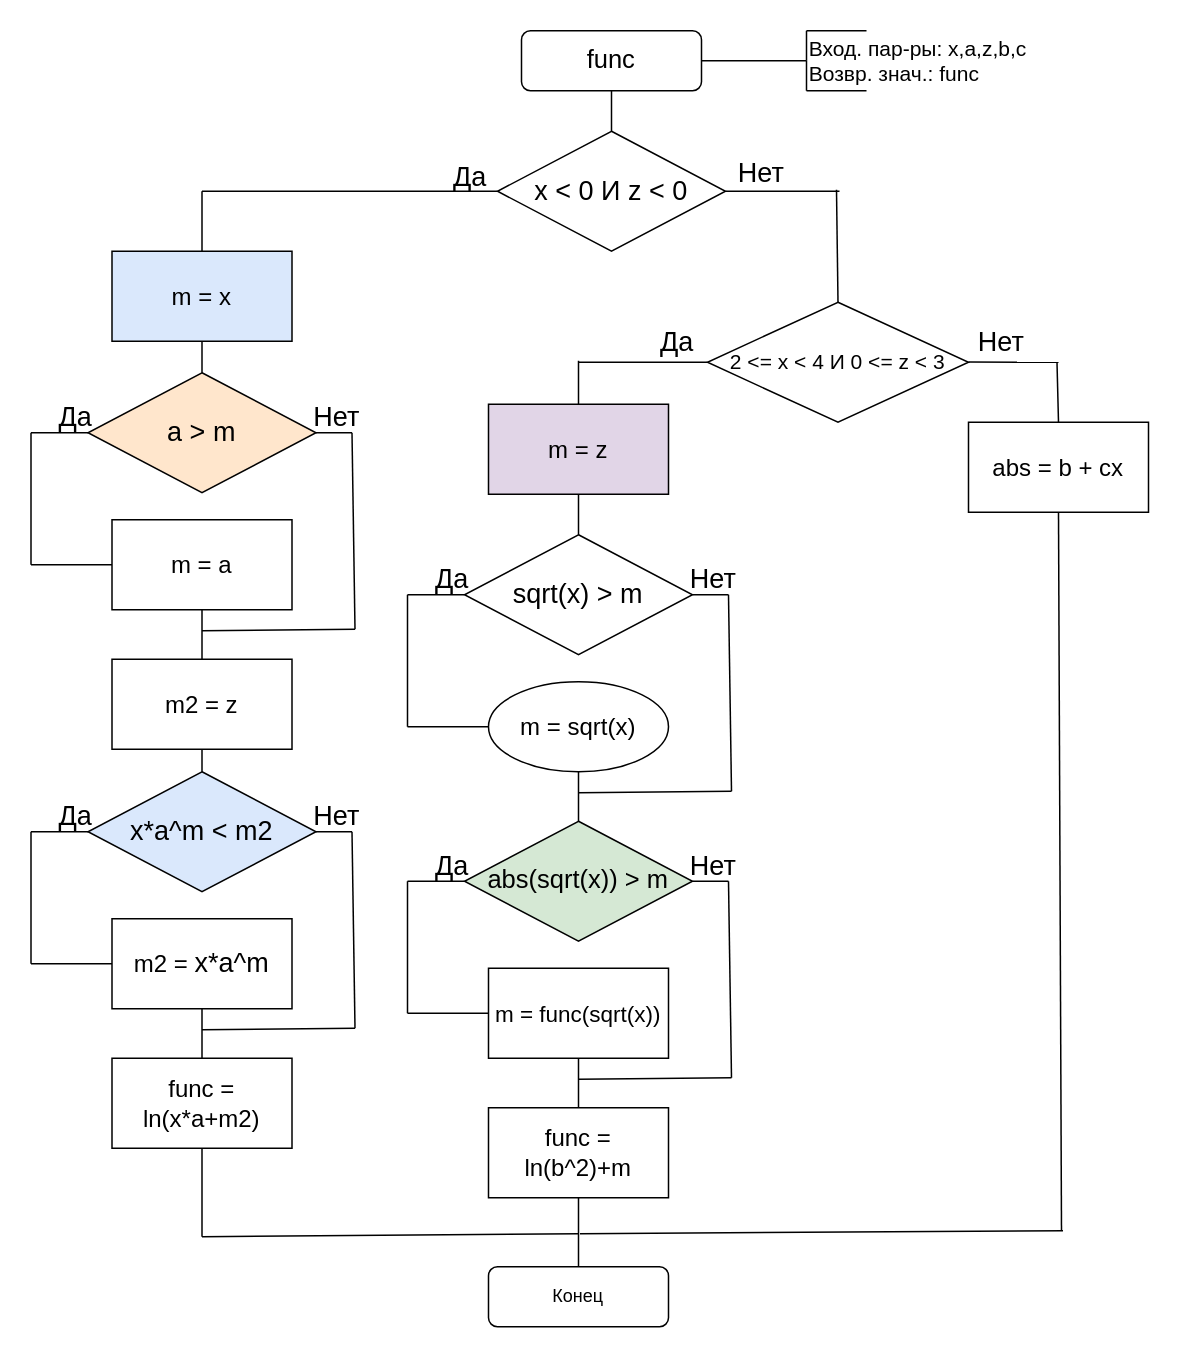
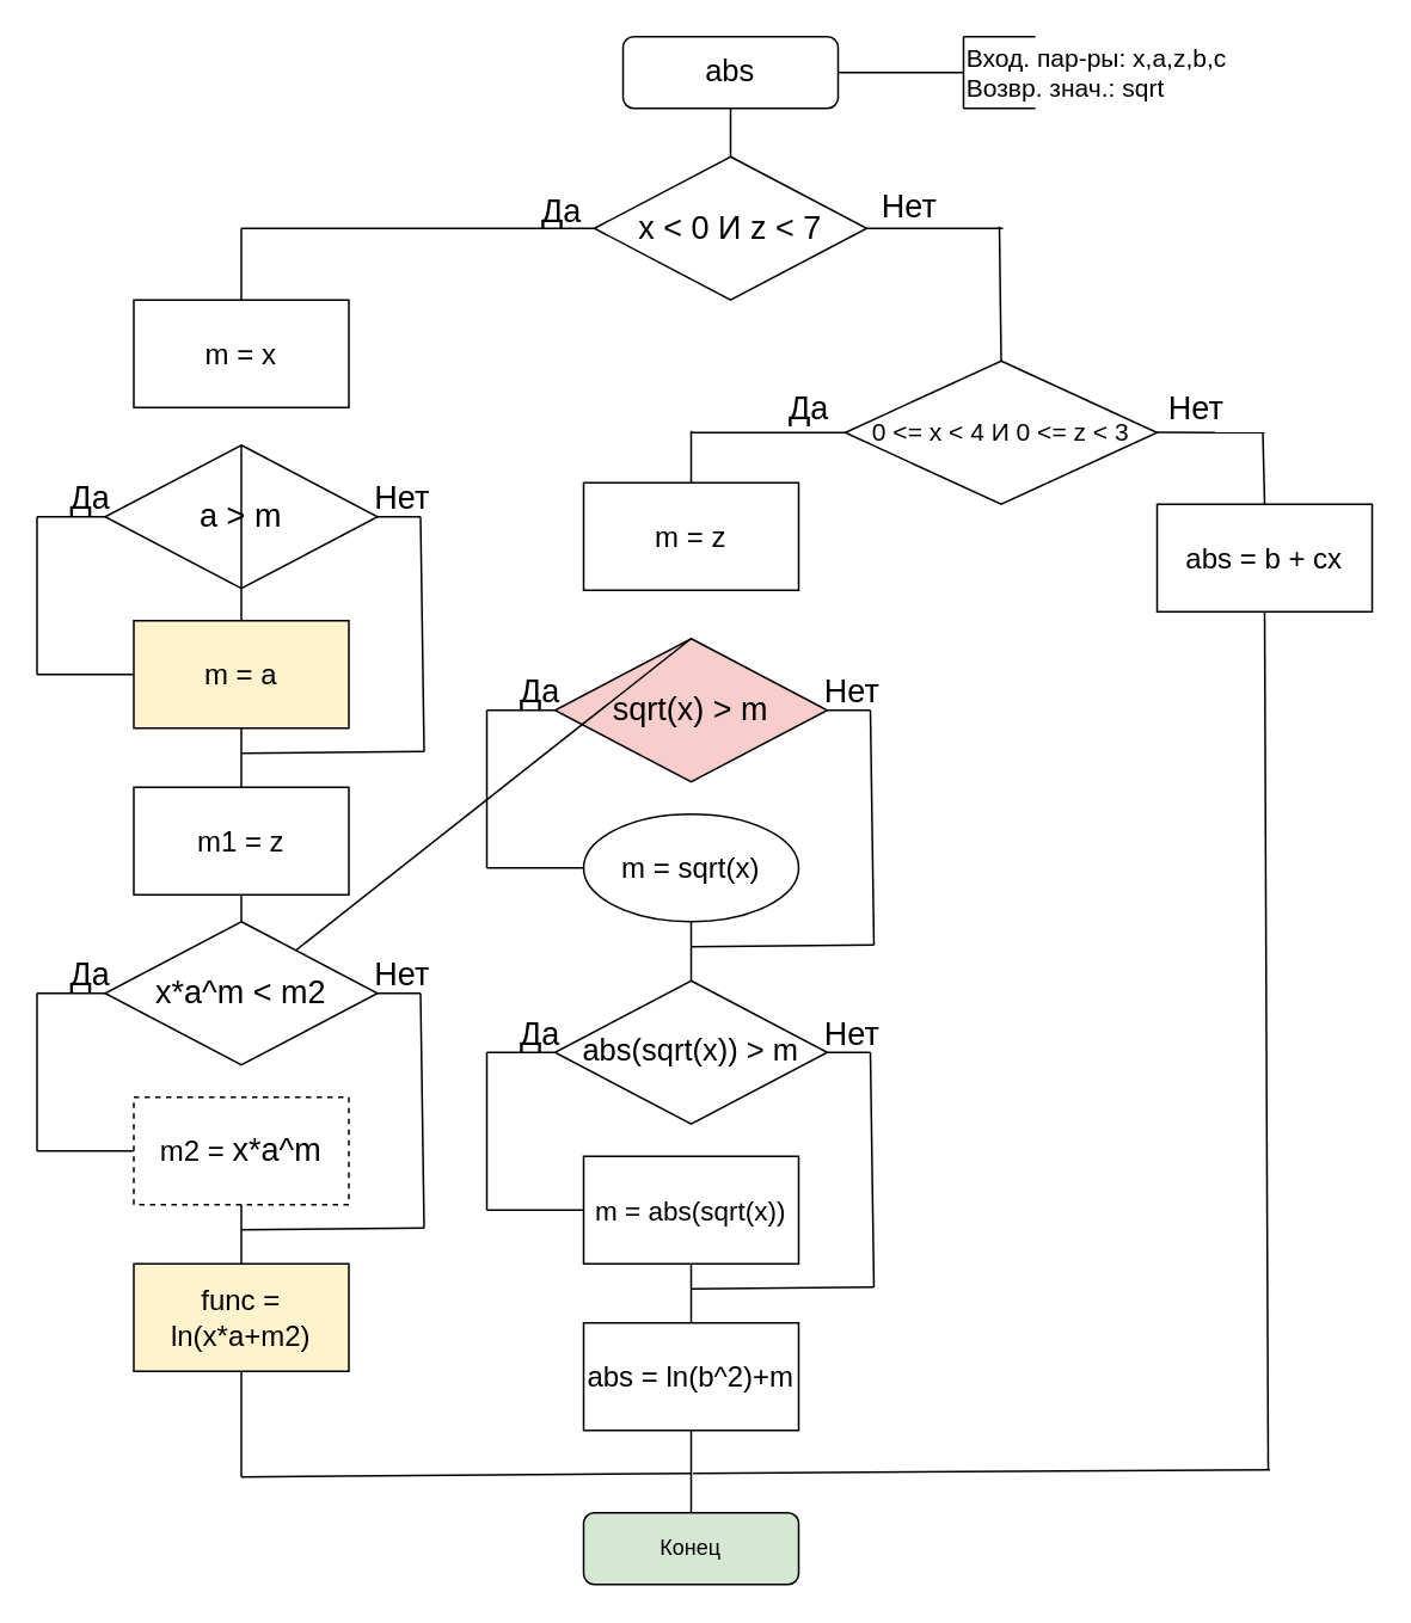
- <mxCell id="2" value="func" style="rounded=1;whiteSpace=wrap;html=1;fontSize=17;glass=0;strokeWidth=1;shadow=0;" parent="1" vertex="1"><mxGeometry x="347" y="20" width="120" height="40" as="geometry" /></mxCell>
+ <mxCell id="2" value="abs" style="rounded=1;whiteSpace=wrap;html=1;fontSize=17;glass=0;strokeWidth=1;shadow=0;" parent="1" vertex="1"><mxGeometry x="347" y="20" width="120" height="40" as="geometry" /></mxCell>
- <mxCell id="4" value="Вход. пар-ры: x,a,z,b,c&lt;br style=&quot;font-size: 14px;&quot;&gt;Возвр. знач.: func" style="text;html=1;strokeColor=none;fillColor=none;align=left;verticalAlign=middle;whiteSpace=wrap;rounded=0;fontSize=14;" parent="1" vertex="1"><mxGeometry x="537" y="25" width="160" height="30" as="geometry" /></mxCell>
+ <mxCell id="4" value="Вход. пар-ры: x,a,z,b,c&lt;br style=&quot;font-size: 14px;&quot;&gt;Возвр. знач.: sqrt" style="text;html=1;strokeColor=none;fillColor=none;align=left;verticalAlign=middle;whiteSpace=wrap;rounded=0;fontSize=14;" parent="1" vertex="1"><mxGeometry x="537" y="25" width="160" height="30" as="geometry" /></mxCell>
- <mxCell id="11" value="x &amp;lt; 0 И z &amp;lt; 0" style="rhombus;whiteSpace=wrap;html=1;fontSize=18;" vertex="1" parent="1"><mxGeometry x="331" y="87" width="152" height="80" as="geometry" /></mxCell>
+ <mxCell id="11" value="x &amp;lt; 0 И z &amp;lt; 7" style="rhombus;whiteSpace=wrap;html=1;fontSize=18;" vertex="1" parent="1"><mxGeometry x="331" y="87" width="152" height="80" as="geometry" /></mxCell>
- <mxCell id="50" value="m = x" style="rounded=0;whiteSpace=wrap;html=1;fontSize=16;fillColor=#dae8fc;" vertex="1" parent="1"><mxGeometry x="74" y="167" width="120" height="60" as="geometry" /></mxCell>
+ <mxCell id="50" value="m = x" style="rounded=0;whiteSpace=wrap;html=1;fontSize=16;" vertex="1" parent="1"><mxGeometry x="74" y="167" width="120" height="60" as="geometry" /></mxCell>
- <mxCell id="63" value="" style="endArrow=none;html=1;rounded=0;exitX=0.5;exitY=0;exitDx=0;exitDy=0;entryX=0.5;entryY=1;entryDx=0;entryDy=0;" edge="1" parent="1" source="52" target="50"><mxGeometry width="50" height="50" relative="1" as="geometry"><mxPoint x="132" y="257" as="sourcePoint" /><mxPoint x="182" y="207" as="targetPoint" /></mxGeometry></mxCell>
+ <mxCell id="63" value="" style="endArrow=none;html=1;rounded=0;exitX=0.5;exitY=0;exitDx=0;exitDy=0;" edge="1" parent="1" source="52" target="54"><mxGeometry width="50" height="50" relative="1" as="geometry"><mxPoint x="132" y="257" as="sourcePoint" /><mxPoint x="182" y="207" as="targetPoint" /></mxGeometry></mxCell>
- <mxCell id="15" value="2 &amp;lt;= x &amp;lt; 4 И 0 &amp;lt;= z &amp;lt; 3" style="rhombus;whiteSpace=wrap;html=1;fontSize=14;" vertex="1" parent="1"><mxGeometry x="471" y="201" width="174" height="80" as="geometry" /></mxCell>
+ <mxCell id="15" value="0 &amp;lt;= x &amp;lt; 4 И 0 &amp;lt;= z &amp;lt; 3" style="rhombus;whiteSpace=wrap;html=1;fontSize=14;" vertex="1" parent="1"><mxGeometry x="471" y="201" width="174" height="80" as="geometry" /></mxCell>
- <mxCell id="52" value="a &amp;gt; m" style="rhombus;whiteSpace=wrap;html=1;fontSize=18;fillColor=#ffe6cc;" vertex="1" parent="1"><mxGeometry x="58" y="248" width="152" height="80" as="geometry" /></mxCell>
+ <mxCell id="52" value="a &amp;gt; m" style="rhombus;whiteSpace=wrap;html=1;fontSize=18;" vertex="1" parent="1"><mxGeometry x="58" y="248" width="152" height="80" as="geometry" /></mxCell>
- <mxCell id="24" value="m = z" style="rounded=0;whiteSpace=wrap;html=1;fontSize=16;fillColor=#e1d5e7;" vertex="1" parent="1"><mxGeometry x="325" y="269" width="120" height="60" as="geometry" /></mxCell>
+ <mxCell id="24" value="m = z" style="rounded=0;whiteSpace=wrap;html=1;fontSize=16;" vertex="1" parent="1"><mxGeometry x="325" y="269" width="120" height="60" as="geometry" /></mxCell>
- <mxCell id="27" value="" style="endArrow=none;html=1;rounded=0;entryX=0.5;entryY=1;entryDx=0;entryDy=0;exitX=0.5;exitY=0;exitDx=0;exitDy=0;" edge="1" parent="1" source="26" target="24"><mxGeometry width="50" height="50" relative="1" as="geometry"><mxPoint x="395" y="250" as="sourcePoint" /><mxPoint x="395" y="279" as="targetPoint" /></mxGeometry></mxCell>
+ <mxCell id="27" value="" style="endArrow=none;html=1;rounded=0;exitX=0.5;exitY=0;exitDx=0;exitDy=0;" edge="1" parent="1" source="26" target="65"><mxGeometry width="50" height="50" relative="1" as="geometry"><mxPoint x="395" y="250" as="sourcePoint" /><mxPoint x="395" y="279" as="targetPoint" /></mxGeometry></mxCell>
- <mxCell id="54" value="m = a" style="rounded=0;whiteSpace=wrap;html=1;fontSize=16;" vertex="1" parent="1"><mxGeometry x="74" y="346" width="120" height="60" as="geometry" /></mxCell>
+ <mxCell id="54" value="m = a" style="rounded=0;whiteSpace=wrap;html=1;fontSize=16;fillColor=#fff2cc;" vertex="1" parent="1"><mxGeometry x="74" y="346" width="120" height="60" as="geometry" /></mxCell>
- <mxCell id="26" value="sqrt(x) &amp;gt; m" style="rhombus;whiteSpace=wrap;html=1;fontSize=18;" vertex="1" parent="1"><mxGeometry x="309" y="356" width="152" height="80" as="geometry" /></mxCell>
+ <mxCell id="26" value="sqrt(x) &amp;gt; m" style="rhombus;whiteSpace=wrap;html=1;fontSize=18;fillColor=#f8cecc;" vertex="1" parent="1"><mxGeometry x="309" y="356" width="152" height="80" as="geometry" /></mxCell>
- <mxCell id="64" value="m2 = z" style="rounded=0;whiteSpace=wrap;html=1;fontSize=16;" vertex="1" parent="1"><mxGeometry x="74" y="439" width="120" height="60" as="geometry" /></mxCell>
+ <mxCell id="64" value="m1 = z" style="rounded=0;whiteSpace=wrap;html=1;fontSize=16;" vertex="1" parent="1"><mxGeometry x="74" y="439" width="120" height="60" as="geometry" /></mxCell>
- <mxCell id="65" value="x*a^m &amp;lt; m2" style="rhombus;whiteSpace=wrap;html=1;fontSize=18;fillColor=#dae8fc;" vertex="1" parent="1"><mxGeometry x="58" y="514" width="152" height="80" as="geometry" /></mxCell>
+ <mxCell id="65" value="x*a^m &amp;lt; m2" style="rhombus;whiteSpace=wrap;html=1;fontSize=18;" vertex="1" parent="1"><mxGeometry x="58" y="514" width="152" height="80" as="geometry" /></mxCell>
- <mxCell id="38" value="abs(sqrt(x)) &amp;gt; m" style="rhombus;whiteSpace=wrap;html=1;fontSize=17;fillColor=#d5e8d4;" vertex="1" parent="1"><mxGeometry x="309" y="547" width="152" height="80" as="geometry" /></mxCell>
+ <mxCell id="38" value="abs(sqrt(x)) &amp;gt; m" style="rhombus;whiteSpace=wrap;html=1;fontSize=17;" vertex="1" parent="1"><mxGeometry x="309" y="547" width="152" height="80" as="geometry" /></mxCell>
- <mxCell id="67" value="m2 =&amp;nbsp;&lt;span style=&quot;font-size: 18px;&quot;&gt;x*a^m&lt;/span&gt;" style="rounded=0;whiteSpace=wrap;html=1;fontSize=16;" vertex="1" parent="1"><mxGeometry x="74" y="612" width="120" height="60" as="geometry" /></mxCell>
+ <mxCell id="67" value="m2 =&amp;nbsp;&lt;span style=&quot;font-size: 18px;&quot;&gt;x*a^m&lt;/span&gt;" style="rounded=0;whiteSpace=wrap;html=1;fontSize=16;dashed=1;" vertex="1" parent="1"><mxGeometry x="74" y="612" width="120" height="60" as="geometry" /></mxCell>
- <mxCell id="40" value="m =&amp;nbsp;&lt;span style=&quot;font-size: 15px;&quot;&gt;func(sqrt(x))&lt;/span&gt;" style="rounded=0;whiteSpace=wrap;html=1;fontSize=15;" vertex="1" parent="1"><mxGeometry x="325" y="645" width="120" height="60" as="geometry" /></mxCell>
+ <mxCell id="40" value="m =&amp;nbsp;&lt;span style=&quot;font-size: 15px;&quot;&gt;abs(sqrt(x))&lt;/span&gt;" style="rounded=0;whiteSpace=wrap;html=1;fontSize=15;" vertex="1" parent="1"><mxGeometry x="325" y="645" width="120" height="60" as="geometry" /></mxCell>
- <mxCell id="77" value="func = ln(x*a+m2)" style="rounded=0;whiteSpace=wrap;html=1;fontSize=16;" vertex="1" parent="1"><mxGeometry x="74" y="705" width="120" height="60" as="geometry" /></mxCell>
+ <mxCell id="77" value="func = ln(x*a+m2)" style="rounded=0;whiteSpace=wrap;html=1;fontSize=16;fillColor=#fff2cc;" vertex="1" parent="1"><mxGeometry x="74" y="705" width="120" height="60" as="geometry" /></mxCell>
- <mxCell id="49" value="func = ln(b^2)+m" style="rounded=0;whiteSpace=wrap;html=1;fontSize=16;" vertex="1" parent="1"><mxGeometry x="325" y="738" width="120" height="60" as="geometry" /></mxCell>
+ <mxCell id="49" value="abs = ln(b^2)+m" style="rounded=0;whiteSpace=wrap;html=1;fontSize=16;" vertex="1" parent="1"><mxGeometry x="325" y="738" width="120" height="60" as="geometry" /></mxCell>
- <mxCell id="3" value="Конец" style="rounded=1;whiteSpace=wrap;html=1;fontSize=12;glass=0;strokeWidth=1;shadow=0;" parent="1" vertex="1"><mxGeometry x="325" y="844" width="120" height="40" as="geometry" /></mxCell>
+ <mxCell id="3" value="Конец" style="rounded=1;whiteSpace=wrap;html=1;fontSize=12;glass=0;strokeWidth=1;shadow=0;fillColor=#d5e8d4;" parent="1" vertex="1"><mxGeometry x="325" y="844" width="120" height="40" as="geometry" /></mxCell>
